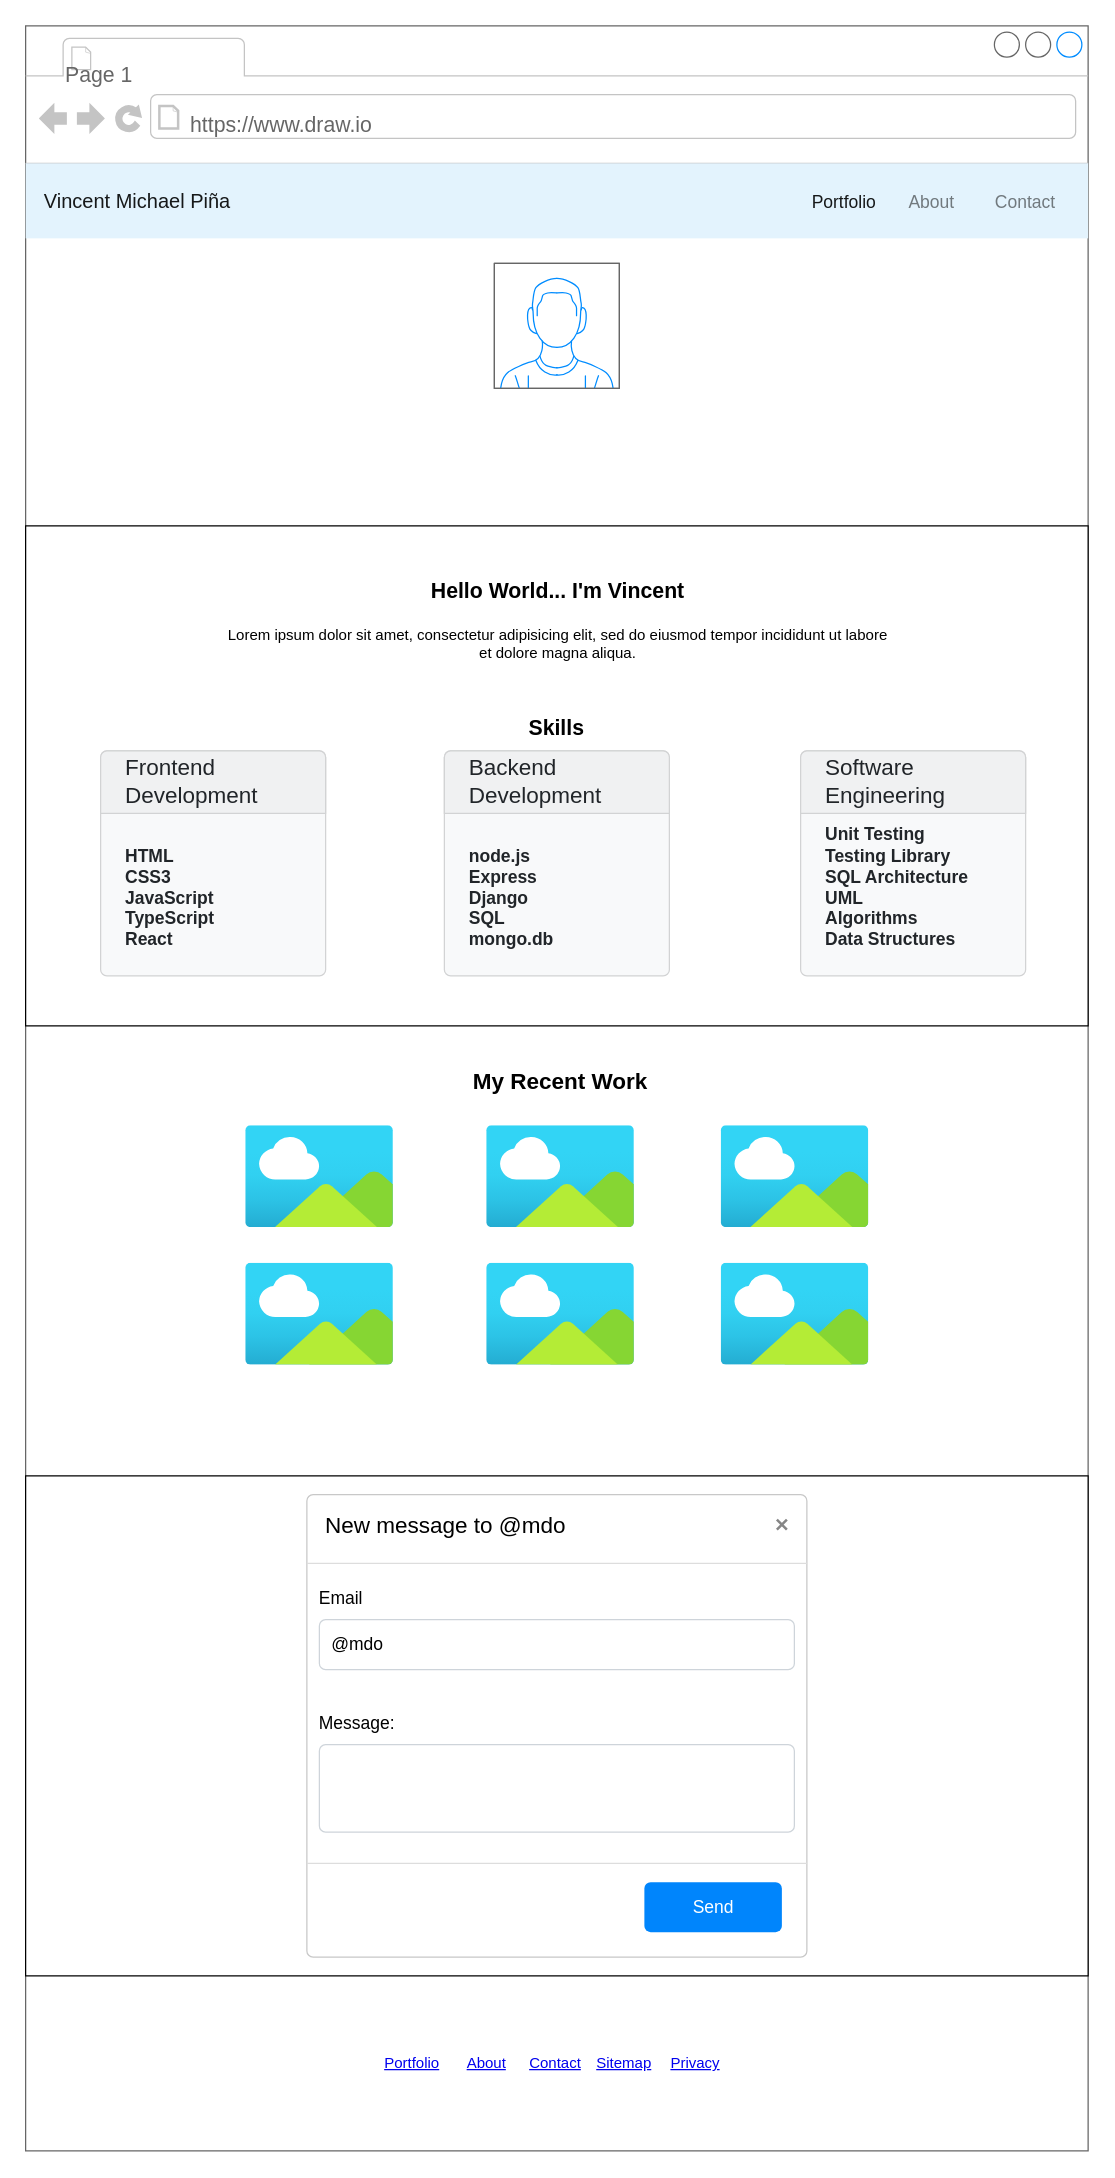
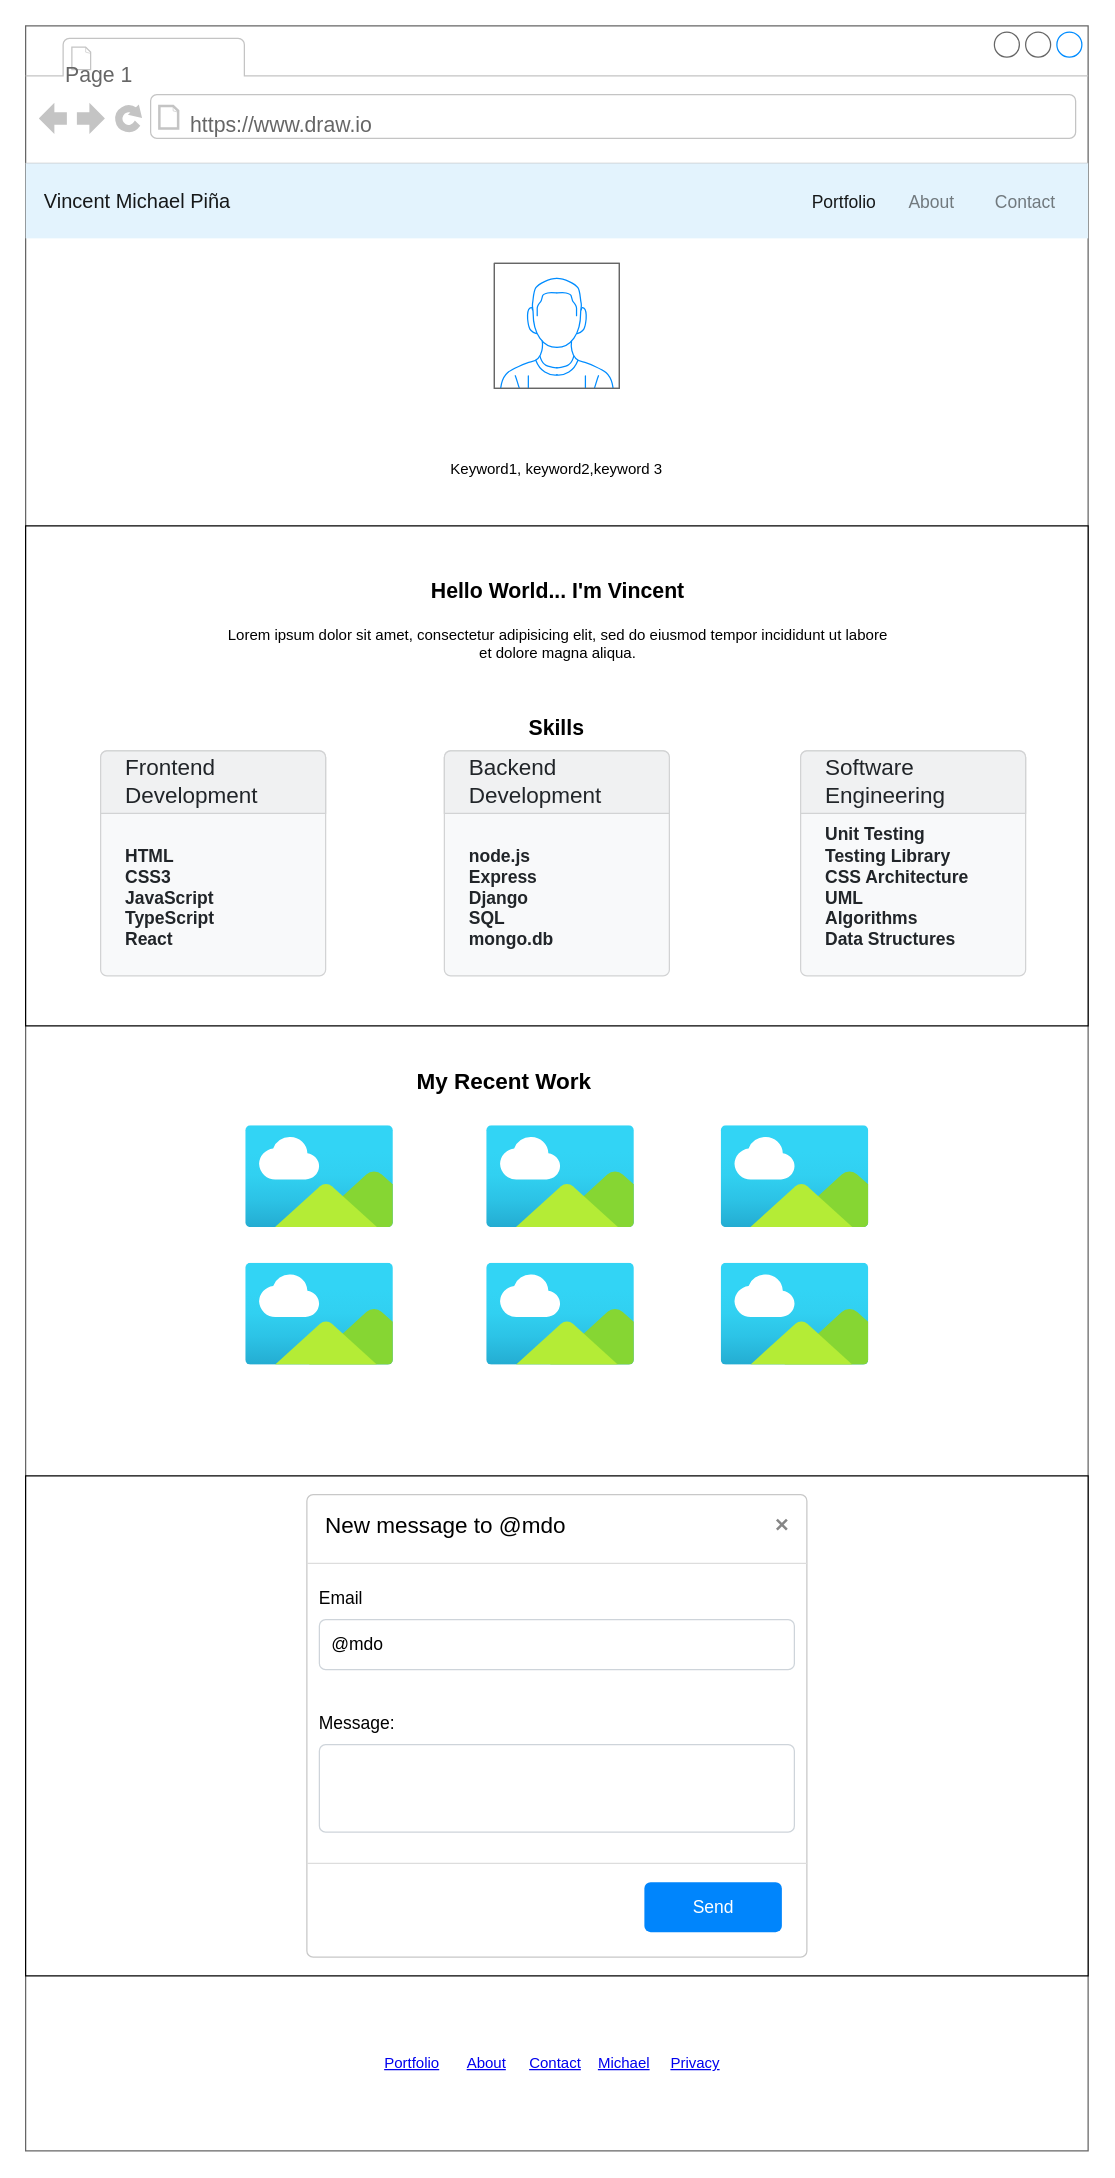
+ <mxCell id="10" value="Keyword1, keyword2,keyword 3" style="text;html=1;strokeColor=none;fillColor=none;align=center;verticalAlign=middle;whiteSpace=wrap;rounded=0;" vertex="1" parent="2"><mxGeometry x="295" y="340" width="260" height="30" as="geometry" /></mxCell>
- <mxCell id="25" value="&lt;span style=&quot;&quot;&gt;&lt;b&gt;Unit Testing&lt;br&gt;Testing Library&lt;br&gt;SQL Architecture&lt;br&gt;UML&lt;br&gt;Algorithms&lt;br&gt;Data Structures&lt;br&gt;&lt;/b&gt;&lt;/span&gt;" style="html=1;shadow=0;dashed=0;shape=mxgraph.bootstrap.rrect;rSize=5;strokeColor=#D2D3D4;html=1;whiteSpace=wrap;fillColor=#F8F9FA;fontColor=#212529;verticalAlign=bottom;align=left;spacing=20;spacingBottom=0;fontSize=14;" vertex="1" parent="2"><mxGeometry x="620" y="580" width="180" height="180" as="geometry" /></mxCell>
+ <mxCell id="25" value="&lt;span style=&quot;&quot;&gt;&lt;b&gt;Unit Testing&lt;br&gt;Testing Library&lt;br&gt;CSS Architecture&lt;br&gt;UML&lt;br&gt;Algorithms&lt;br&gt;Data Structures&lt;br&gt;&lt;/b&gt;&lt;/span&gt;" style="html=1;shadow=0;dashed=0;shape=mxgraph.bootstrap.rrect;rSize=5;strokeColor=#D2D3D4;html=1;whiteSpace=wrap;fillColor=#F8F9FA;fontColor=#212529;verticalAlign=bottom;align=left;spacing=20;spacingBottom=0;fontSize=14;" vertex="1" parent="2"><mxGeometry x="620" y="580" width="180" height="180" as="geometry" /></mxCell>
- <mxCell id="13" value="&lt;h2&gt;My Recent Work&lt;/h2&gt;" style="text;html=1;strokeColor=none;fillColor=none;align=center;verticalAlign=middle;whiteSpace=wrap;rounded=0;" vertex="1" parent="2"><mxGeometry x="267.78" y="820" width="320" height="50" as="geometry" /></mxCell>
+ <mxCell id="13" value="&lt;h2&gt;My Recent Work&lt;/h2&gt;" style="text;html=1;strokeColor=none;fillColor=none;align=center;verticalAlign=middle;whiteSpace=wrap;rounded=0;" vertex="1" parent="2"><mxGeometry x="222.78" y="820" width="320" height="50" as="geometry" /></mxCell>
- <mxCell id="40" value="Sitemap" style="text;html=1;strokeColor=none;fillColor=none;whiteSpace=wrap;align=center;verticalAlign=middle;fontColor=#0000EE;fontStyle=4;" vertex="1" parent="2"><mxGeometry x="449" y="1610" width="60" height="40" as="geometry" /></mxCell>
+ <mxCell id="40" value="Michael" style="text;html=1;strokeColor=none;fillColor=none;whiteSpace=wrap;align=center;verticalAlign=middle;fontColor=#0000EE;fontStyle=4;" vertex="1" parent="2"><mxGeometry x="449" y="1610" width="60" height="40" as="geometry" /></mxCell>
